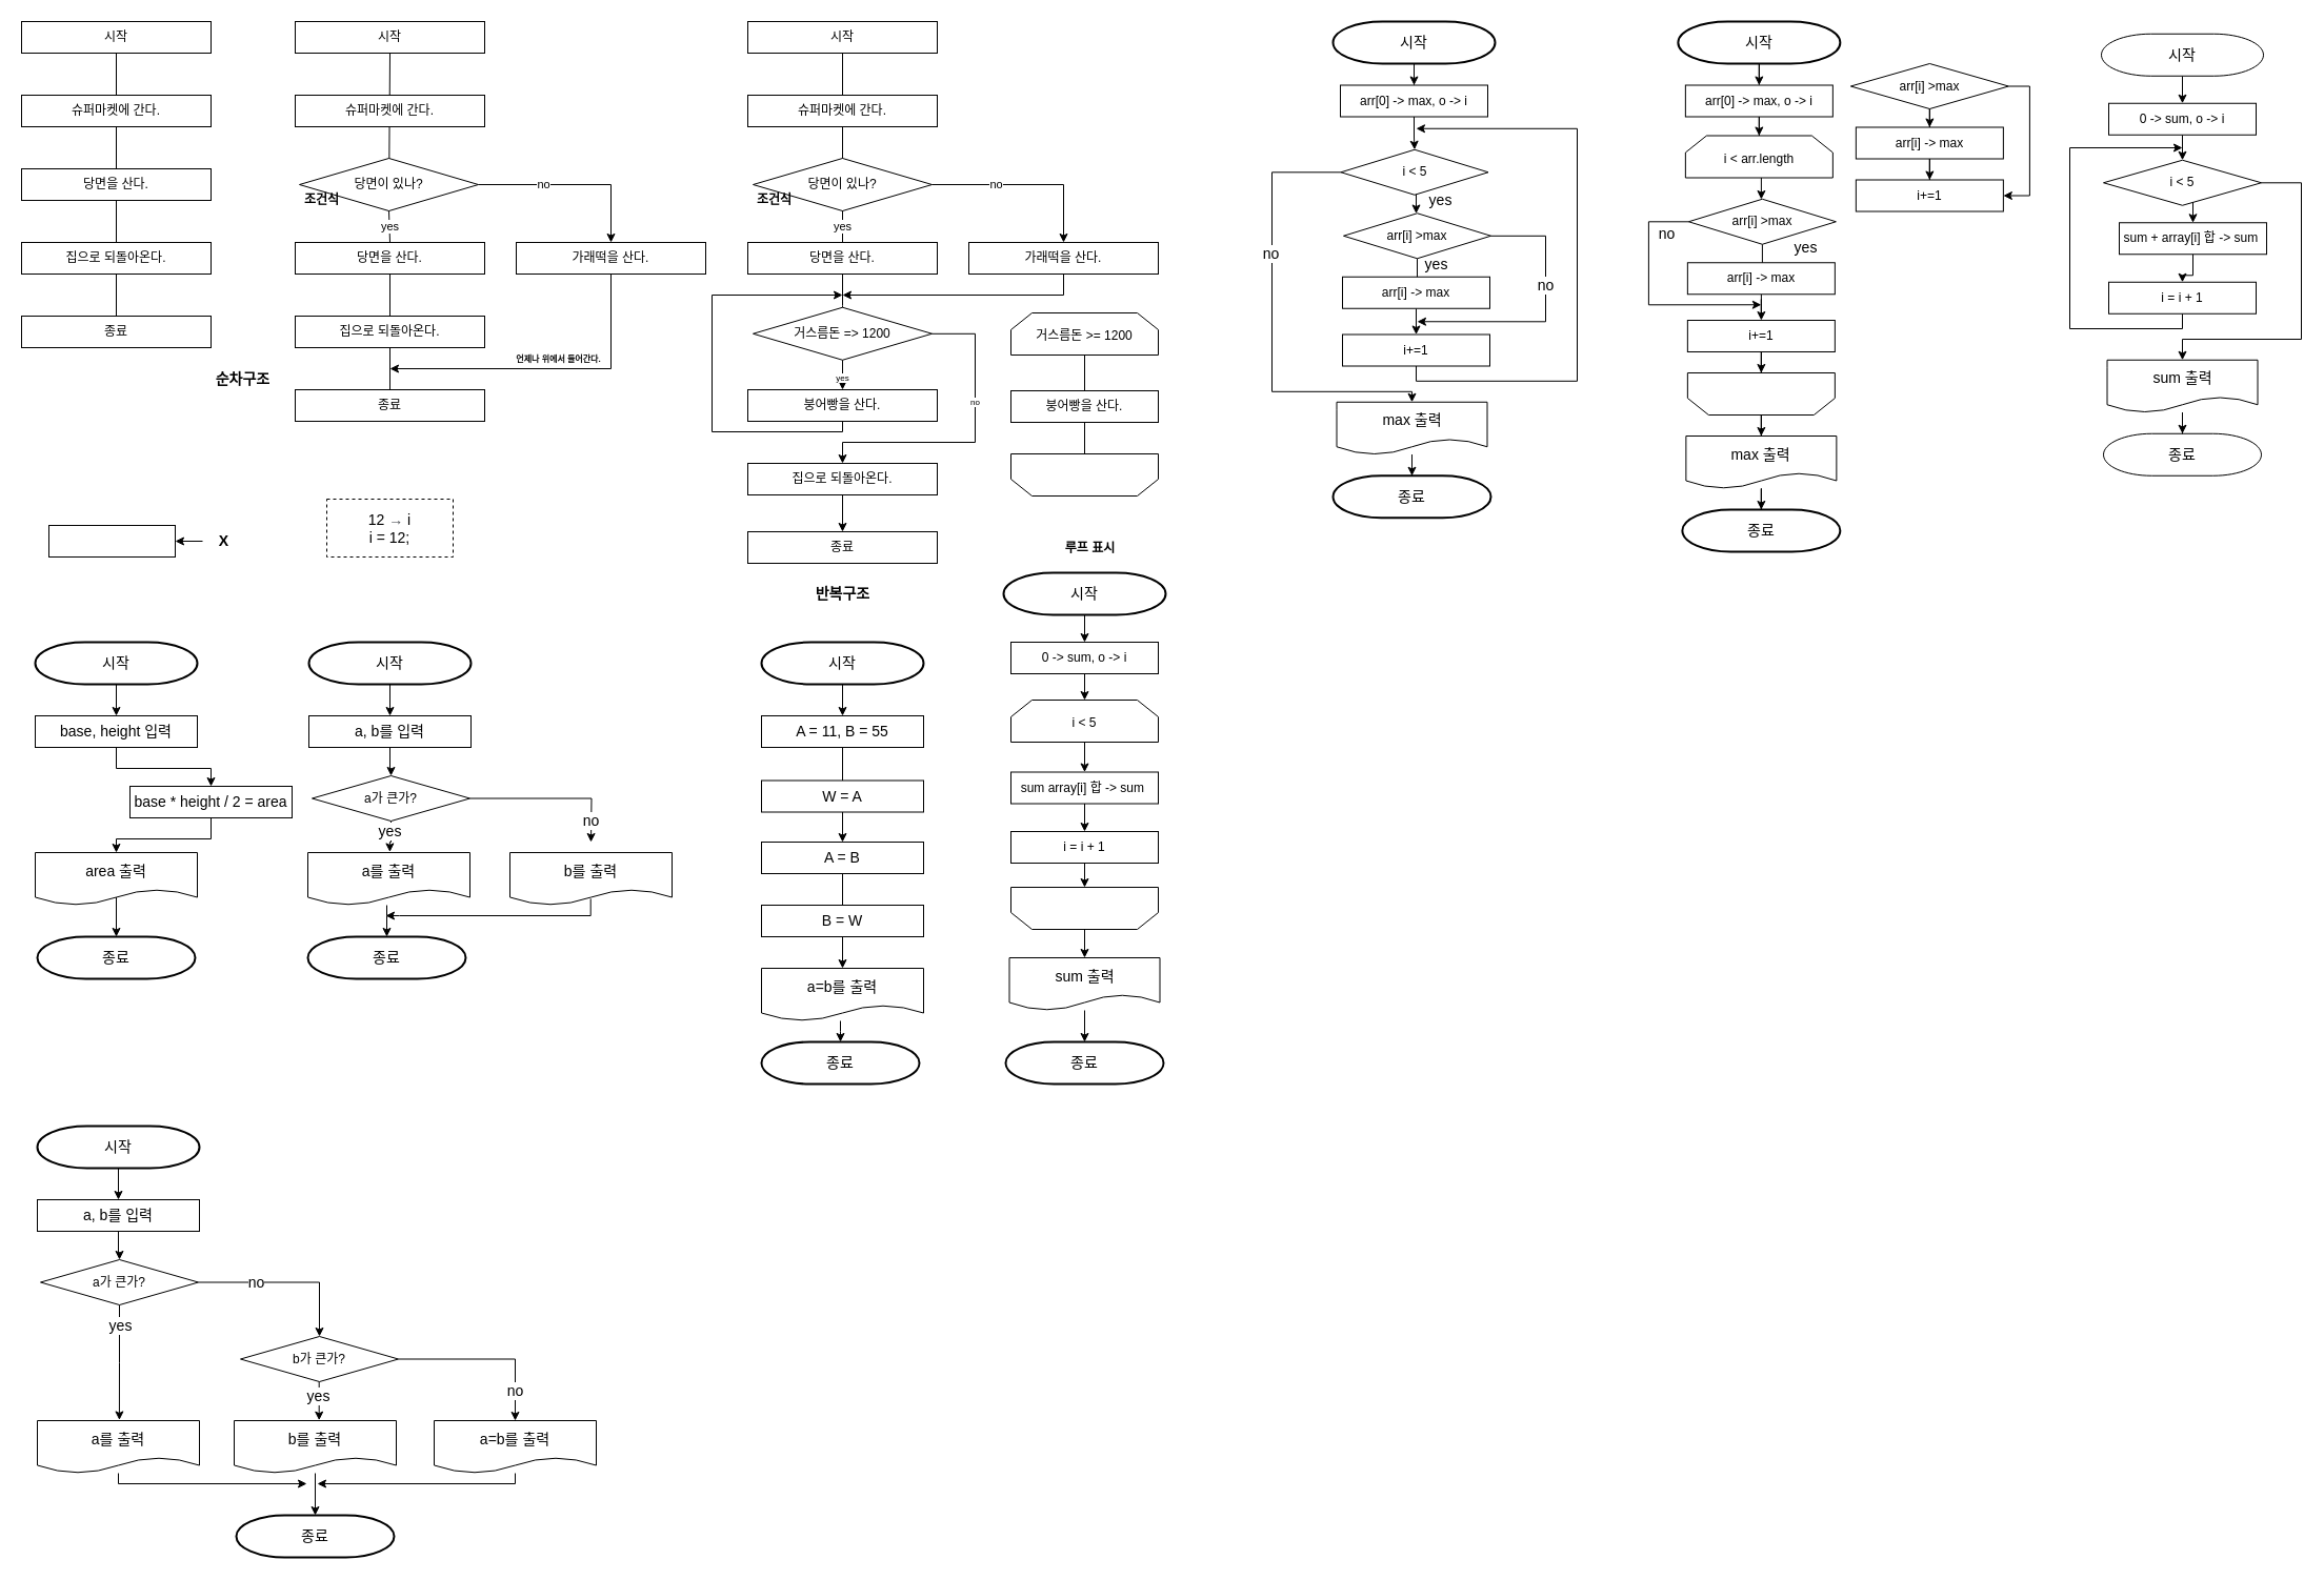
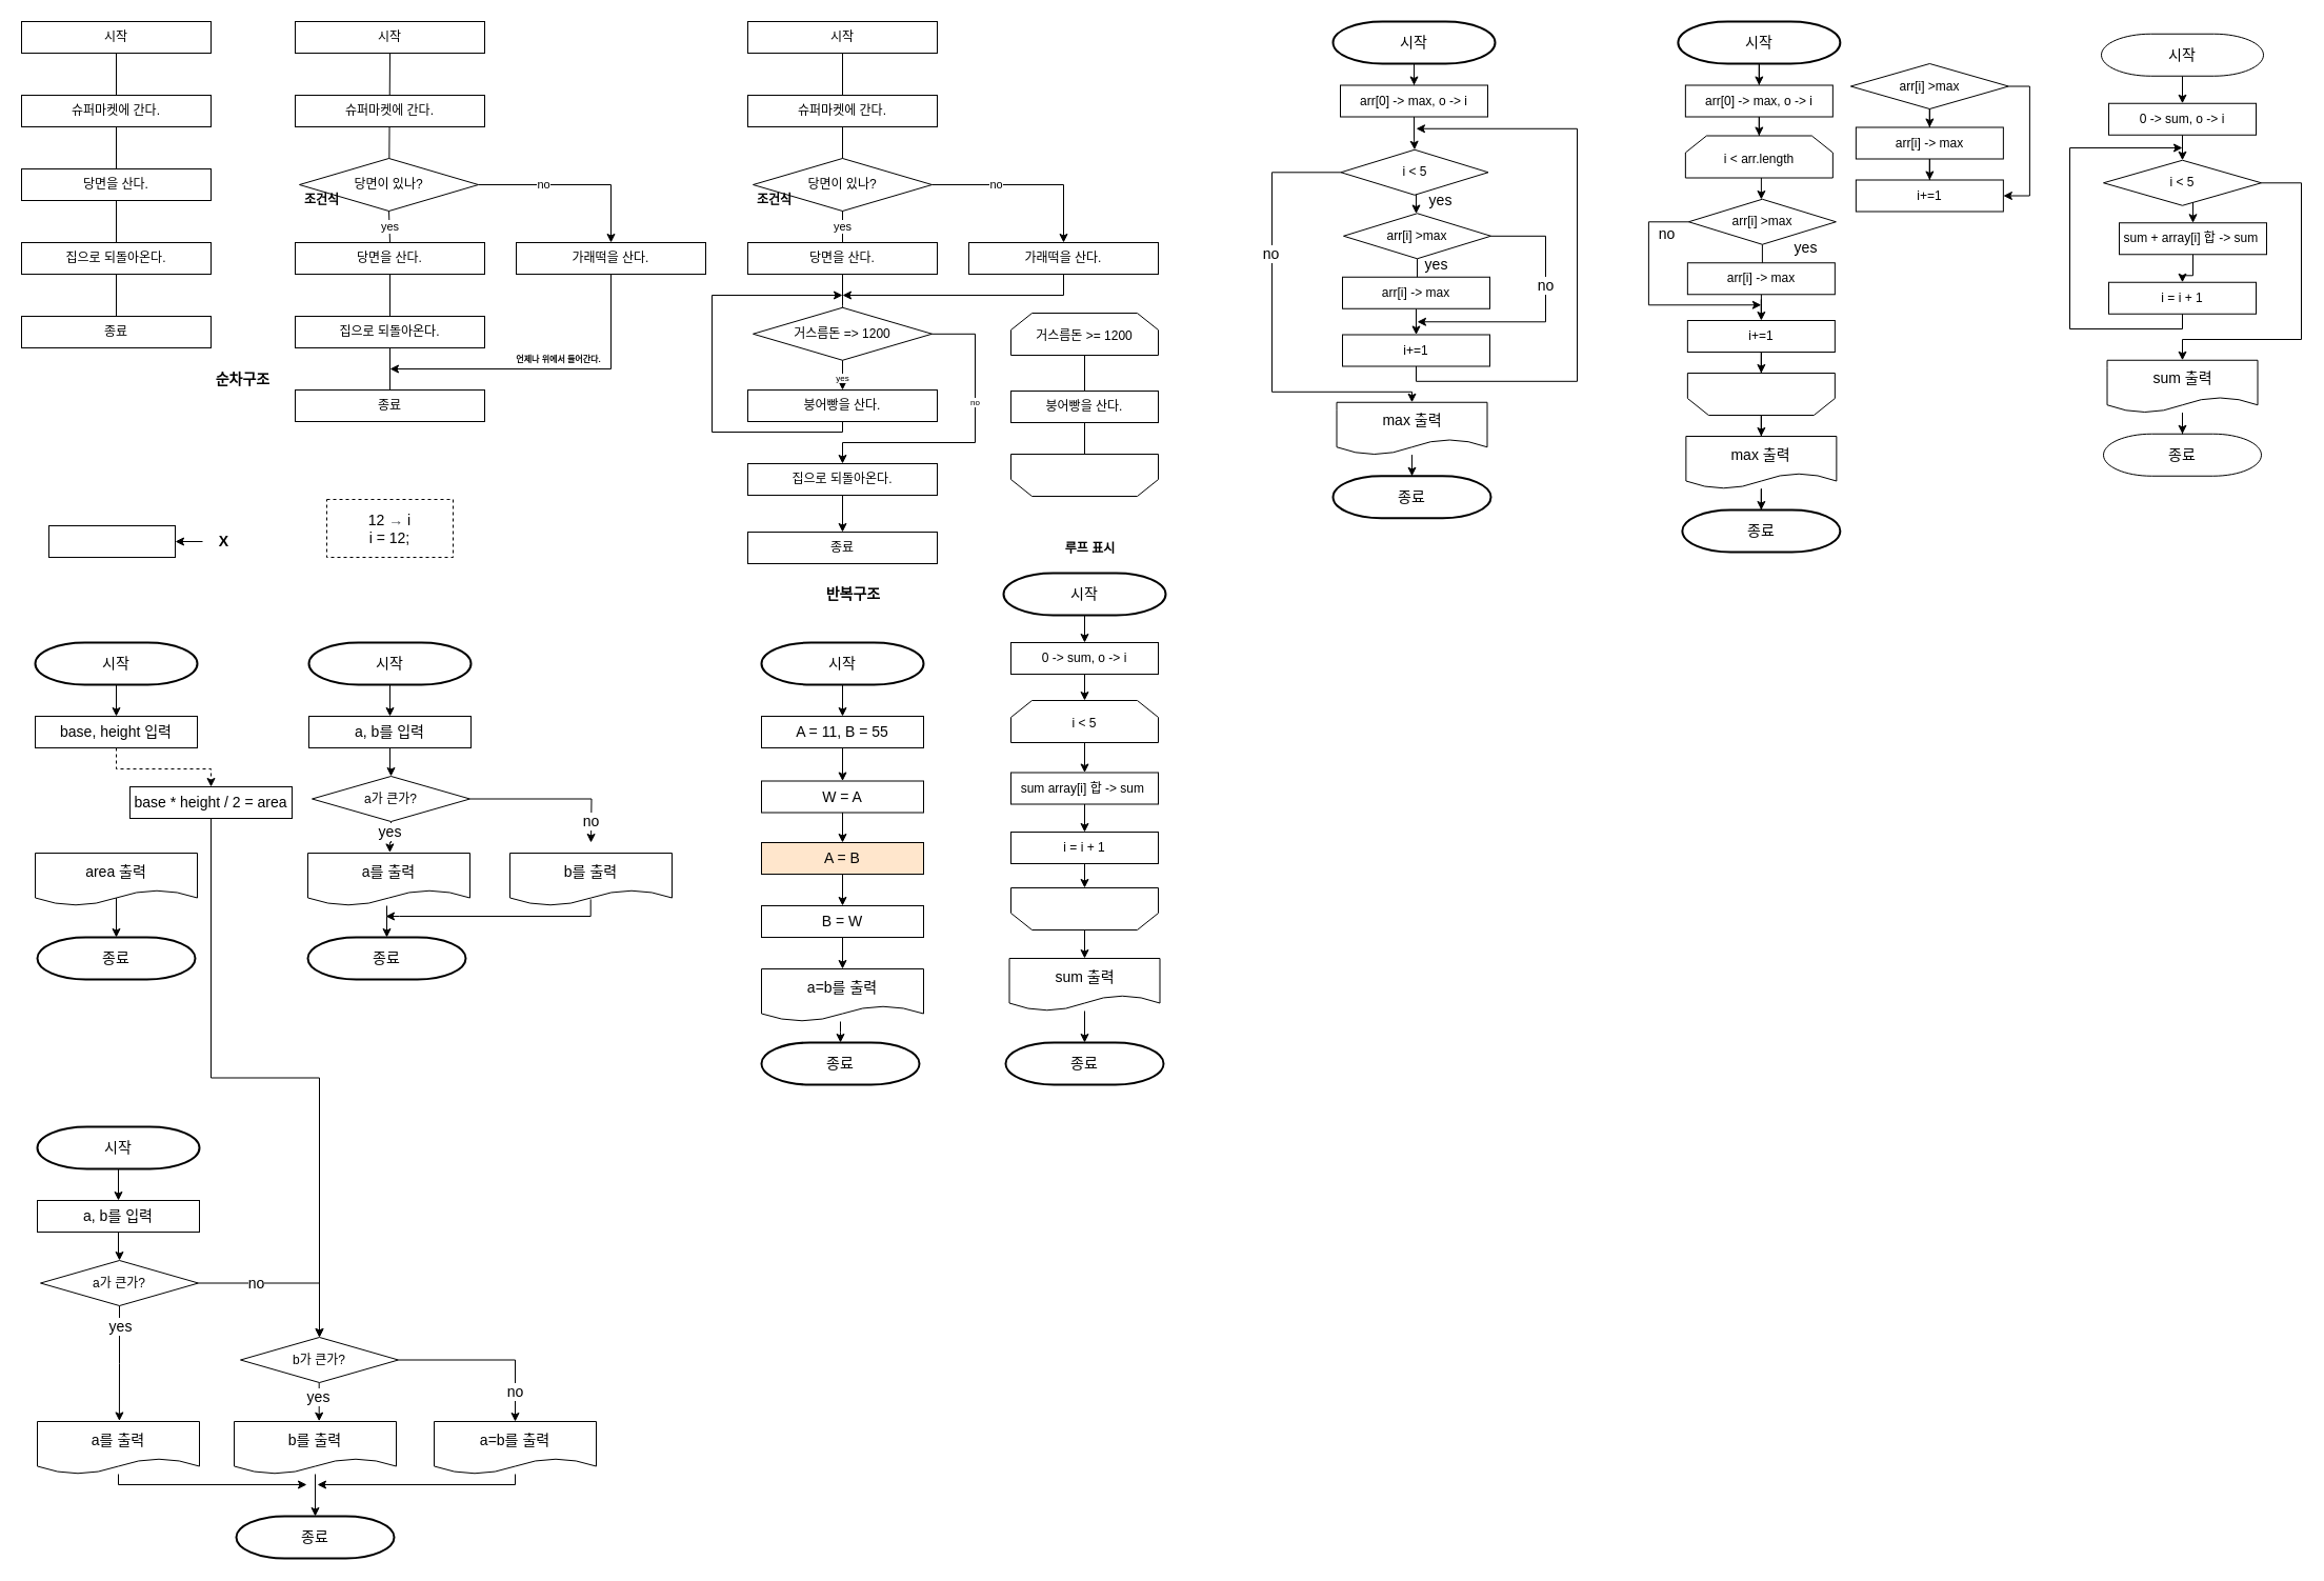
- <mxCell id="33" value="&lt;b&gt;&lt;font style=&quot;font-size: 14px&quot;&gt;반복구조&lt;/font&gt;&lt;/b&gt;" style="text;html=1;align=center;verticalAlign=middle;resizable=0;points=[];autosize=1;strokeColor=none;fillColor=none;strokeWidth=1;" parent="1" vertex="1"><mxGeometry x="765" y="554" width="70" height="20" as="geometry" /></mxCell>
+ <mxCell id="33" value="&lt;b&gt;&lt;font style=&quot;font-size: 14px&quot;&gt;반복구조&lt;/font&gt;&lt;/b&gt;" style="text;html=1;align=center;verticalAlign=middle;resizable=0;points=[];autosize=1;strokeColor=none;fillColor=none;strokeWidth=1;" parent="1" vertex="1"><mxGeometry x="775" y="554" width="70" height="20" as="geometry" /></mxCell>
- <mxCell id="55" style="edgeStyle=orthogonalEdgeStyle;rounded=0;orthogonalLoop=1;jettySize=auto;html=1;entryX=0.5;entryY=0;entryDx=0;entryDy=0;fontSize=14;" parent="1" source="56" target="58" edge="1"><mxGeometry relative="1" as="geometry" /></mxCell>
+ <mxCell id="55" style="edgeStyle=orthogonalEdgeStyle;rounded=0;orthogonalLoop=1;jettySize=auto;html=1;entryX=0.5;entryY=0;entryDx=0;entryDy=0;fontSize=14;dashed=1;" parent="1" source="56" target="58" edge="1"><mxGeometry relative="1" as="geometry" /></mxCell>
- <mxCell id="96" style="edgeStyle=orthogonalEdgeStyle;rounded=0;orthogonalLoop=1;jettySize=auto;html=1;entryX=0.5;entryY=0;entryDx=0;entryDy=0;fontSize=14;endArrow=none;" parent="1" source="97" target="99" edge="1"><mxGeometry relative="1" as="geometry" /></mxCell>
+ <mxCell id="96" style="edgeStyle=orthogonalEdgeStyle;rounded=0;orthogonalLoop=1;jettySize=auto;html=1;entryX=0.5;entryY=0;entryDx=0;entryDy=0;fontSize=14;" parent="1" source="97" target="99" edge="1"><mxGeometry relative="1" as="geometry" /></mxCell>
- <mxCell id="57" style="edgeStyle=orthogonalEdgeStyle;rounded=0;orthogonalLoop=1;jettySize=auto;html=1;entryX=0.5;entryY=0;entryDx=0;entryDy=0;fontSize=14;" parent="1" source="58" target="60" edge="1"><mxGeometry relative="1" as="geometry" /></mxCell>
+ <mxCell id="57" style="edgeStyle=orthogonalEdgeStyle;rounded=0;orthogonalLoop=1;jettySize=auto;html=1;fontSize=14;" parent="1" source="58" target="90" edge="1"><mxGeometry relative="1" as="geometry" /></mxCell>
- <mxCell id="101" value="A = B" style="rounded=0;whiteSpace=wrap;html=1;fontSize=14;strokeWidth=1;" parent="1" vertex="1"><mxGeometry x="723" y="800" width="154" height="30" as="geometry" /></mxCell>
+ <mxCell id="101" value="A = B" style="rounded=0;whiteSpace=wrap;html=1;fontSize=14;strokeWidth=1;fillColor=#ffe6cc;" parent="1" vertex="1"><mxGeometry x="723" y="800" width="154" height="30" as="geometry" /></mxCell>
- <mxCell id="100" style="edgeStyle=orthogonalEdgeStyle;rounded=0;orthogonalLoop=1;jettySize=auto;html=1;entryX=0.5;entryY=0;entryDx=0;entryDy=0;fontSize=14;endArrow=none;" parent="1" source="101" target="103" edge="1"><mxGeometry relative="1" as="geometry" /></mxCell>
+ <mxCell id="100" style="edgeStyle=orthogonalEdgeStyle;rounded=0;orthogonalLoop=1;jettySize=auto;html=1;entryX=0.5;entryY=0;entryDx=0;entryDy=0;fontSize=14;" parent="1" source="101" target="103" edge="1"><mxGeometry relative="1" as="geometry" /></mxCell>
